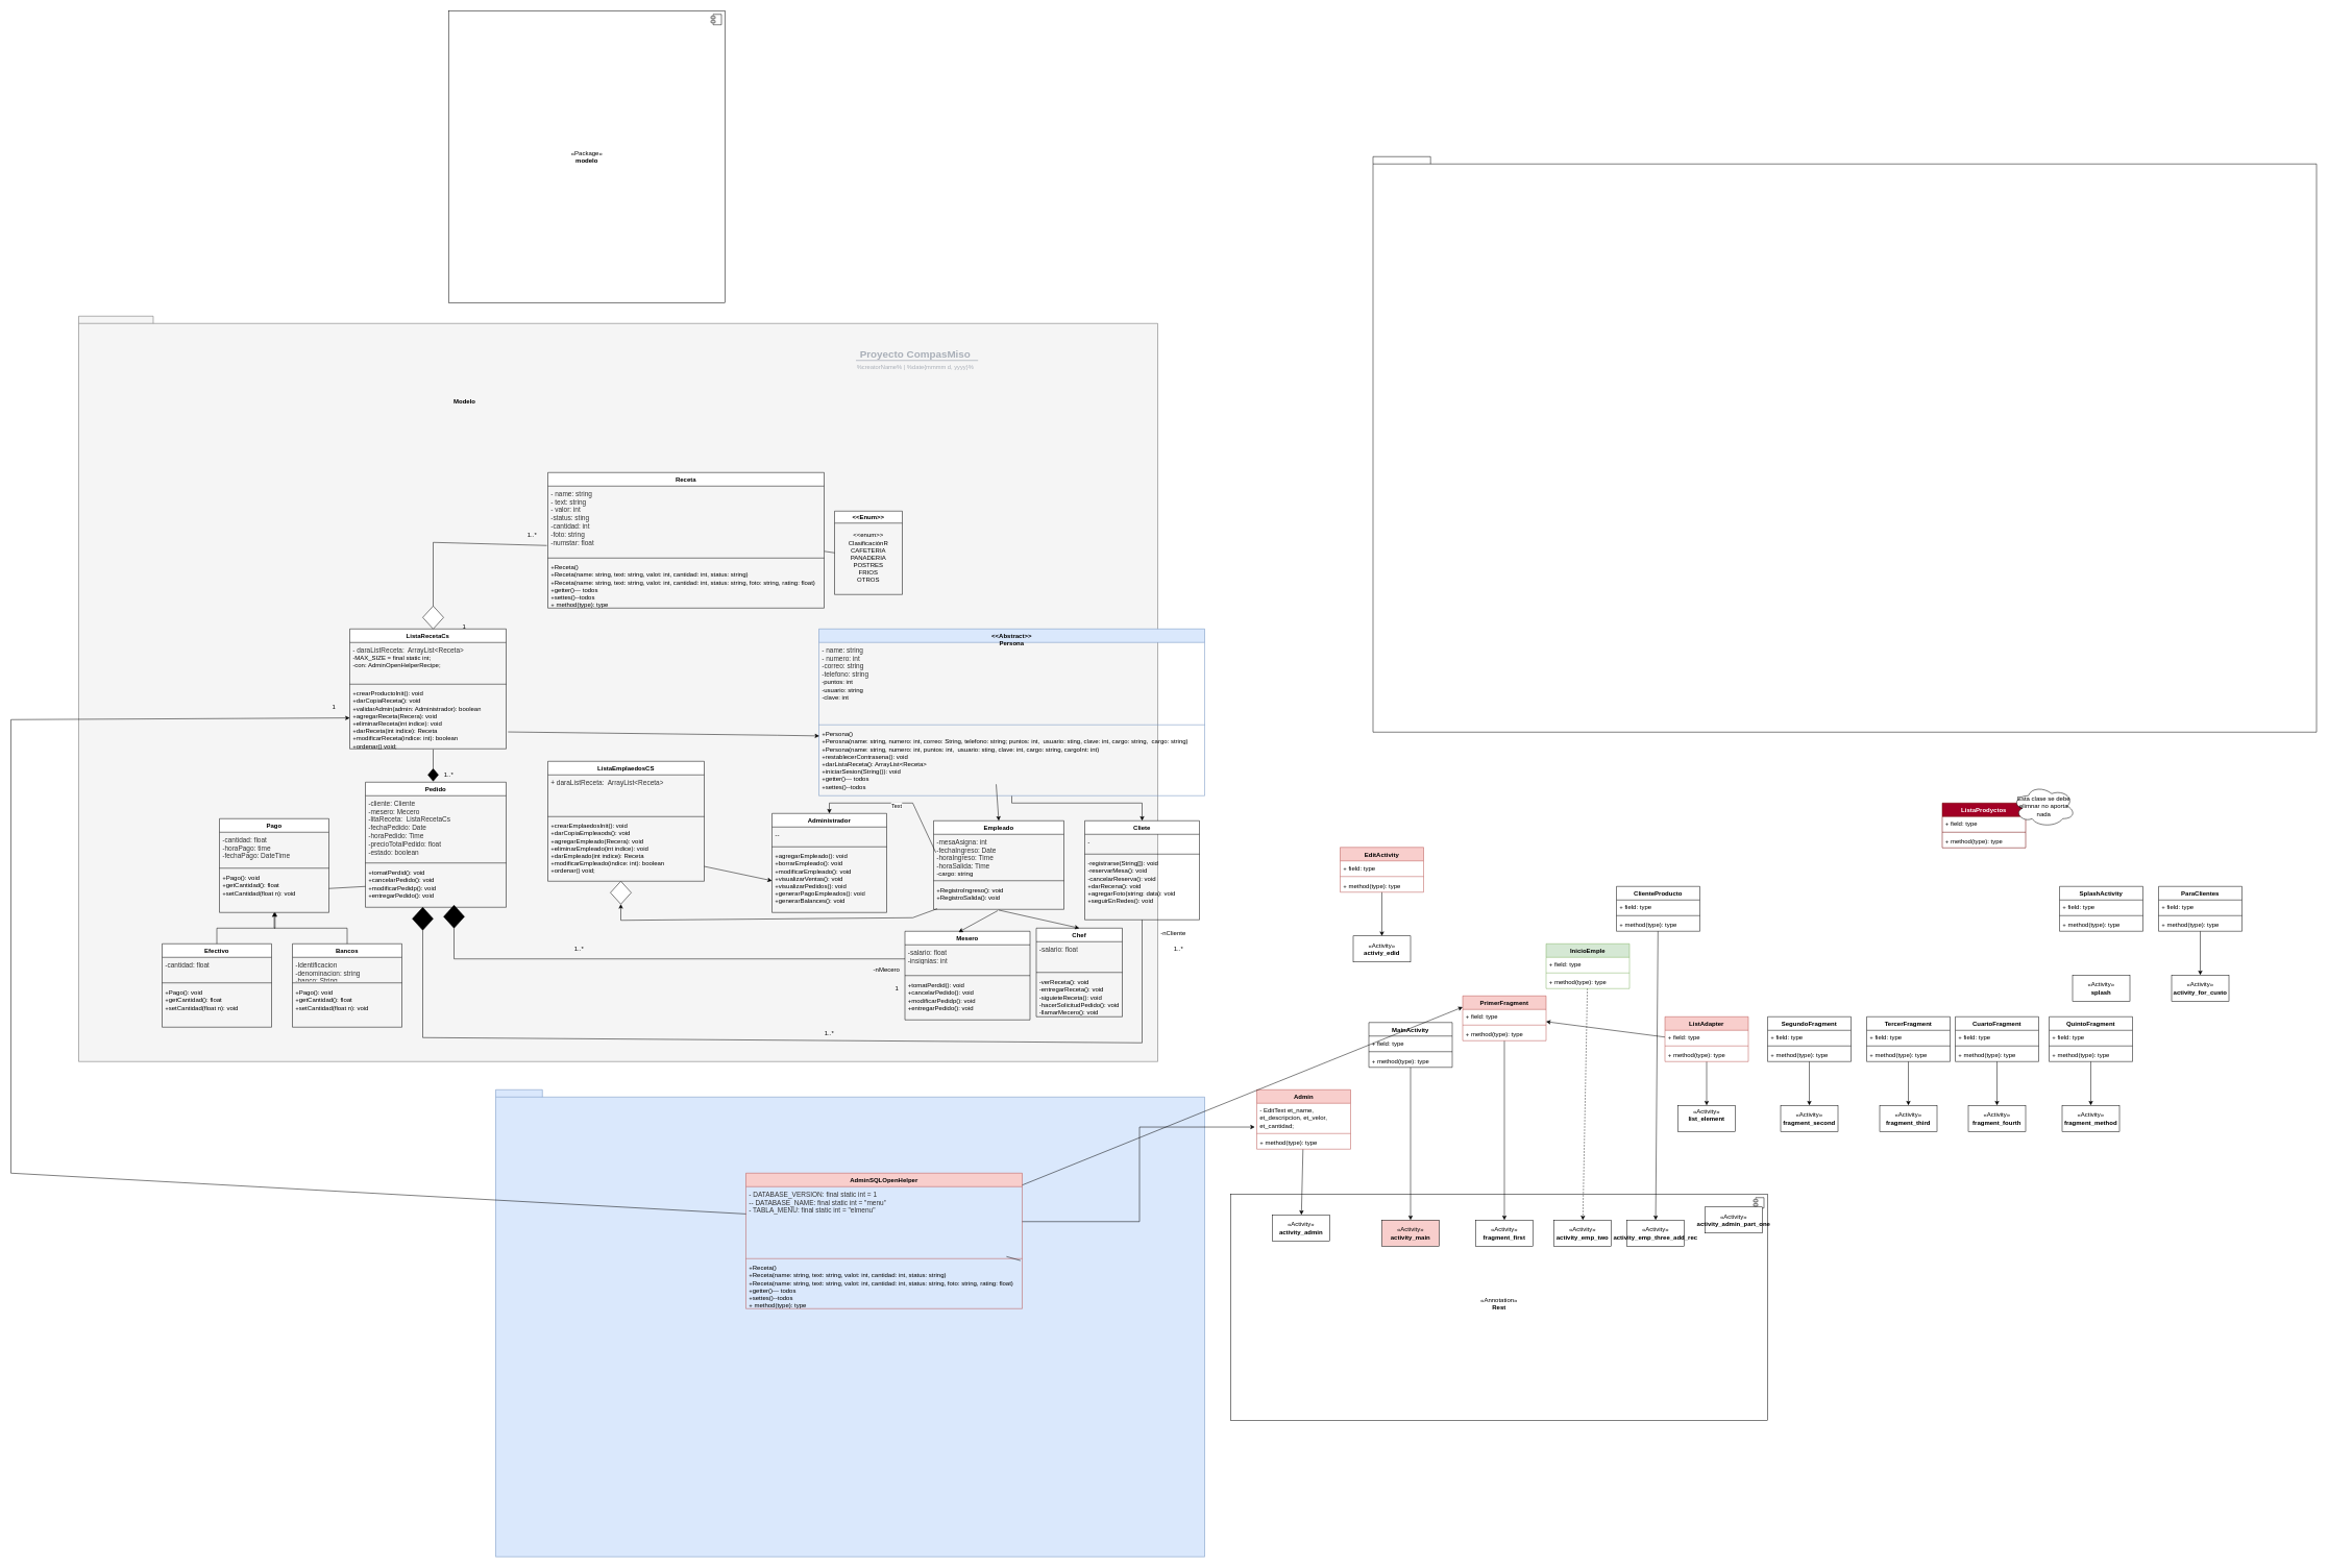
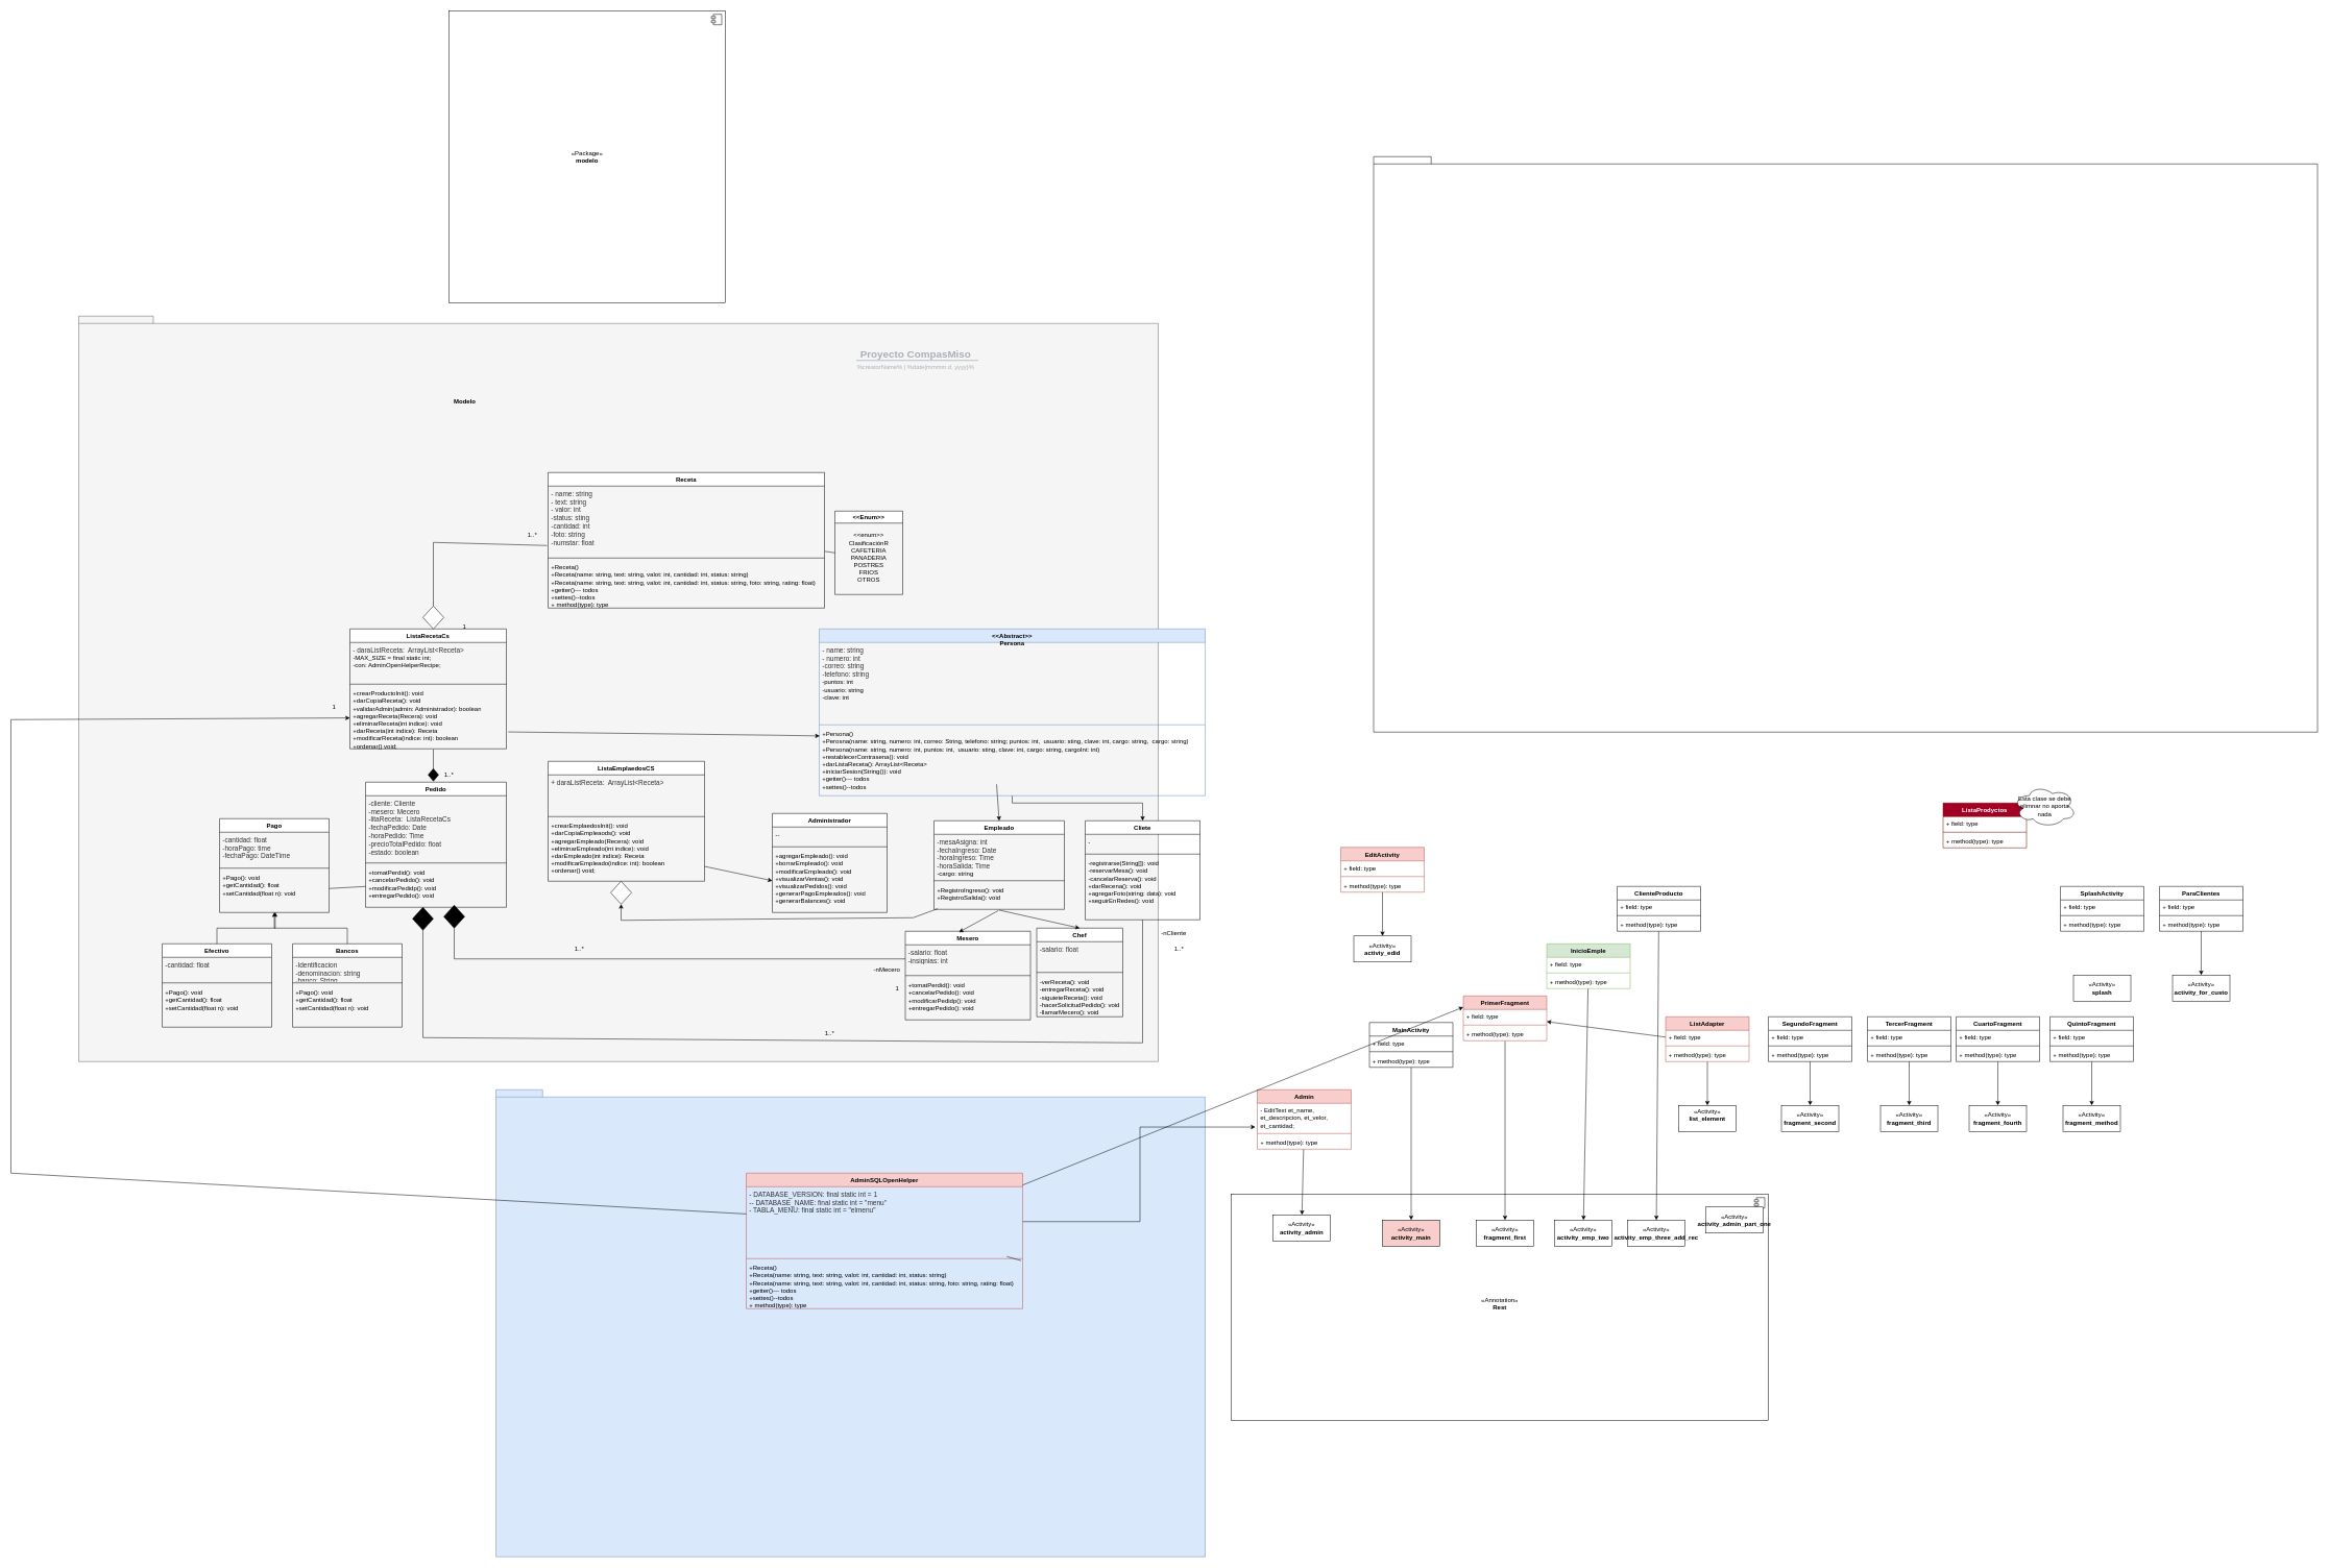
- <mxCell id="153" value="" style="endArrow=classic;html=1;rounded=0;entryX=0.5;entryY=0;entryDx=0;entryDy=0;exitX=0.017;exitY=0.417;exitDx=0;exitDy=0;exitPerimeter=0;" parent="1" source="93" target="101" edge="1"><mxGeometry width="50" height="50" relative="1" as="geometry"><mxPoint x="1810" y="1580" as="sourcePoint" /><mxPoint x="1860" y="1530" as="targetPoint" /><Array as="points"><mxPoint x="1750" y="1540" /><mxPoint x="1590" y="1540" /></Array></mxGeometry></mxCell>
- <mxCell id="154" value="Text" style="edgeLabel;html=1;align=center;verticalAlign=middle;resizable=0;points=[];" parent="153" vertex="1" connectable="0"><mxGeometry x="-0.046" y="4" relative="1" as="geometry"><mxPoint as="offset" /></mxGeometry></mxCell>
- <mxCell id="17" style="rounded=0;orthogonalLoop=1;jettySize=auto;html=1;dashed=1;" parent="1" source="18" target="16" edge="1"><mxGeometry relative="1" as="geometry" /></mxCell>
+ <mxCell id="17" style="rounded=0;orthogonalLoop=1;jettySize=auto;html=1;" parent="1" source="18" target="16" edge="1"><mxGeometry relative="1" as="geometry" /></mxCell>
